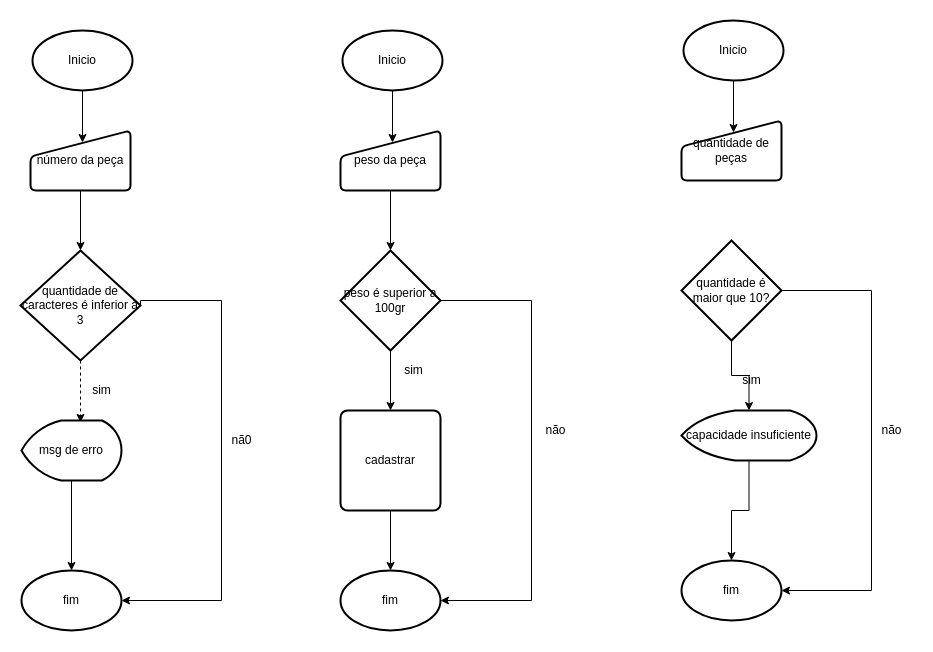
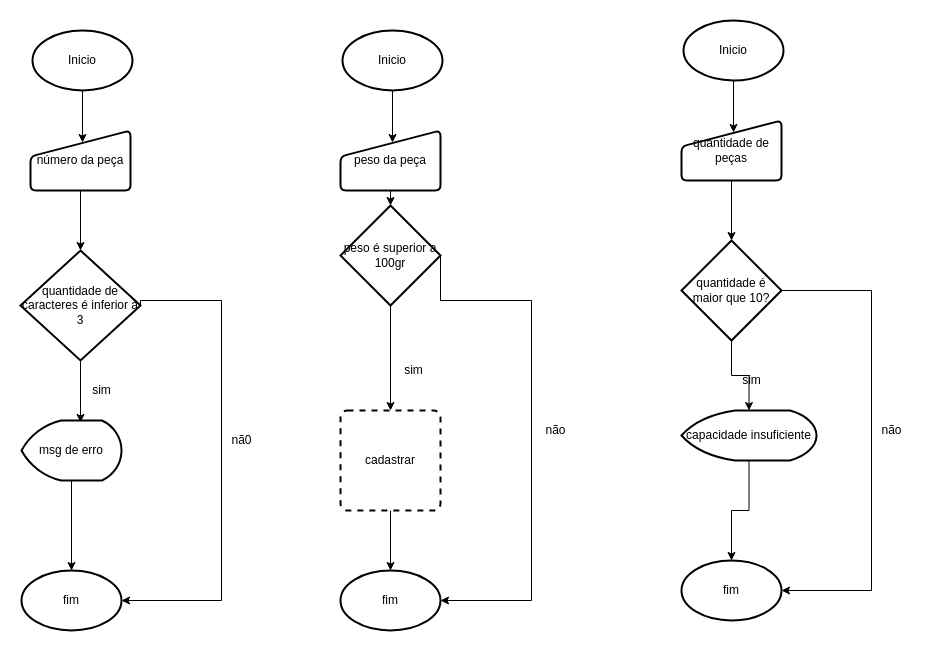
+ <mxCell id="22" style="edgeStyle=orthogonalEdgeStyle;rounded=0;orthogonalLoop=1;jettySize=auto;html=1;exitX=0.5;exitY=1;exitDx=0;exitDy=0;entryX=0.5;entryY=0;entryDx=0;entryDy=0;entryPerimeter=0;" edge="1" parent="1" source="23" target="26"><mxGeometry relative="1" as="geometry" /></mxCell>
- <mxCell id="8" value="peso é superior a 100gr" style="strokeWidth=2;html=1;shape=mxgraph.flowchart.decision;whiteSpace=wrap;" vertex="1" parent="1"><mxGeometry x="340" y="250" width="100" height="100" as="geometry" /></mxCell>
+ <mxCell id="8" value="peso é superior a 100gr" style="strokeWidth=2;html=1;shape=mxgraph.flowchart.decision;whiteSpace=wrap;" vertex="1" parent="1"><mxGeometry x="340" y="205" width="100" height="100" as="geometry" /></mxCell>
- <mxCell id="17" style="edgeStyle=orthogonalEdgeStyle;rounded=0;orthogonalLoop=1;jettySize=auto;html=1;exitX=0.5;exitY=1;exitDx=0;exitDy=0;exitPerimeter=0;entryX=0.59;entryY=0.033;entryDx=0;entryDy=0;entryPerimeter=0;dashed=1;" edge="1" parent="1" source="18" target="29"><mxGeometry relative="1" as="geometry" /></mxCell>
+ <mxCell id="17" style="edgeStyle=orthogonalEdgeStyle;rounded=0;orthogonalLoop=1;jettySize=auto;html=1;exitX=0.5;exitY=1;exitDx=0;exitDy=0;exitPerimeter=0;entryX=0.59;entryY=0.033;entryDx=0;entryDy=0;entryPerimeter=0;" edge="1" parent="1" source="18" target="29"><mxGeometry relative="1" as="geometry" /></mxCell>
- <mxCell id="10" value="cadastrar" style="rounded=1;whiteSpace=wrap;html=1;absoluteArcSize=1;arcSize=14;strokeWidth=2;" vertex="1" parent="1"><mxGeometry x="340" y="410" width="100" height="100" as="geometry" /></mxCell>
+ <mxCell id="10" value="cadastrar" style="rounded=1;whiteSpace=wrap;html=1;absoluteArcSize=1;arcSize=14;strokeWidth=2;dashed=1;" vertex="1" parent="1"><mxGeometry x="340" y="410" width="100" height="100" as="geometry" /></mxCell>
